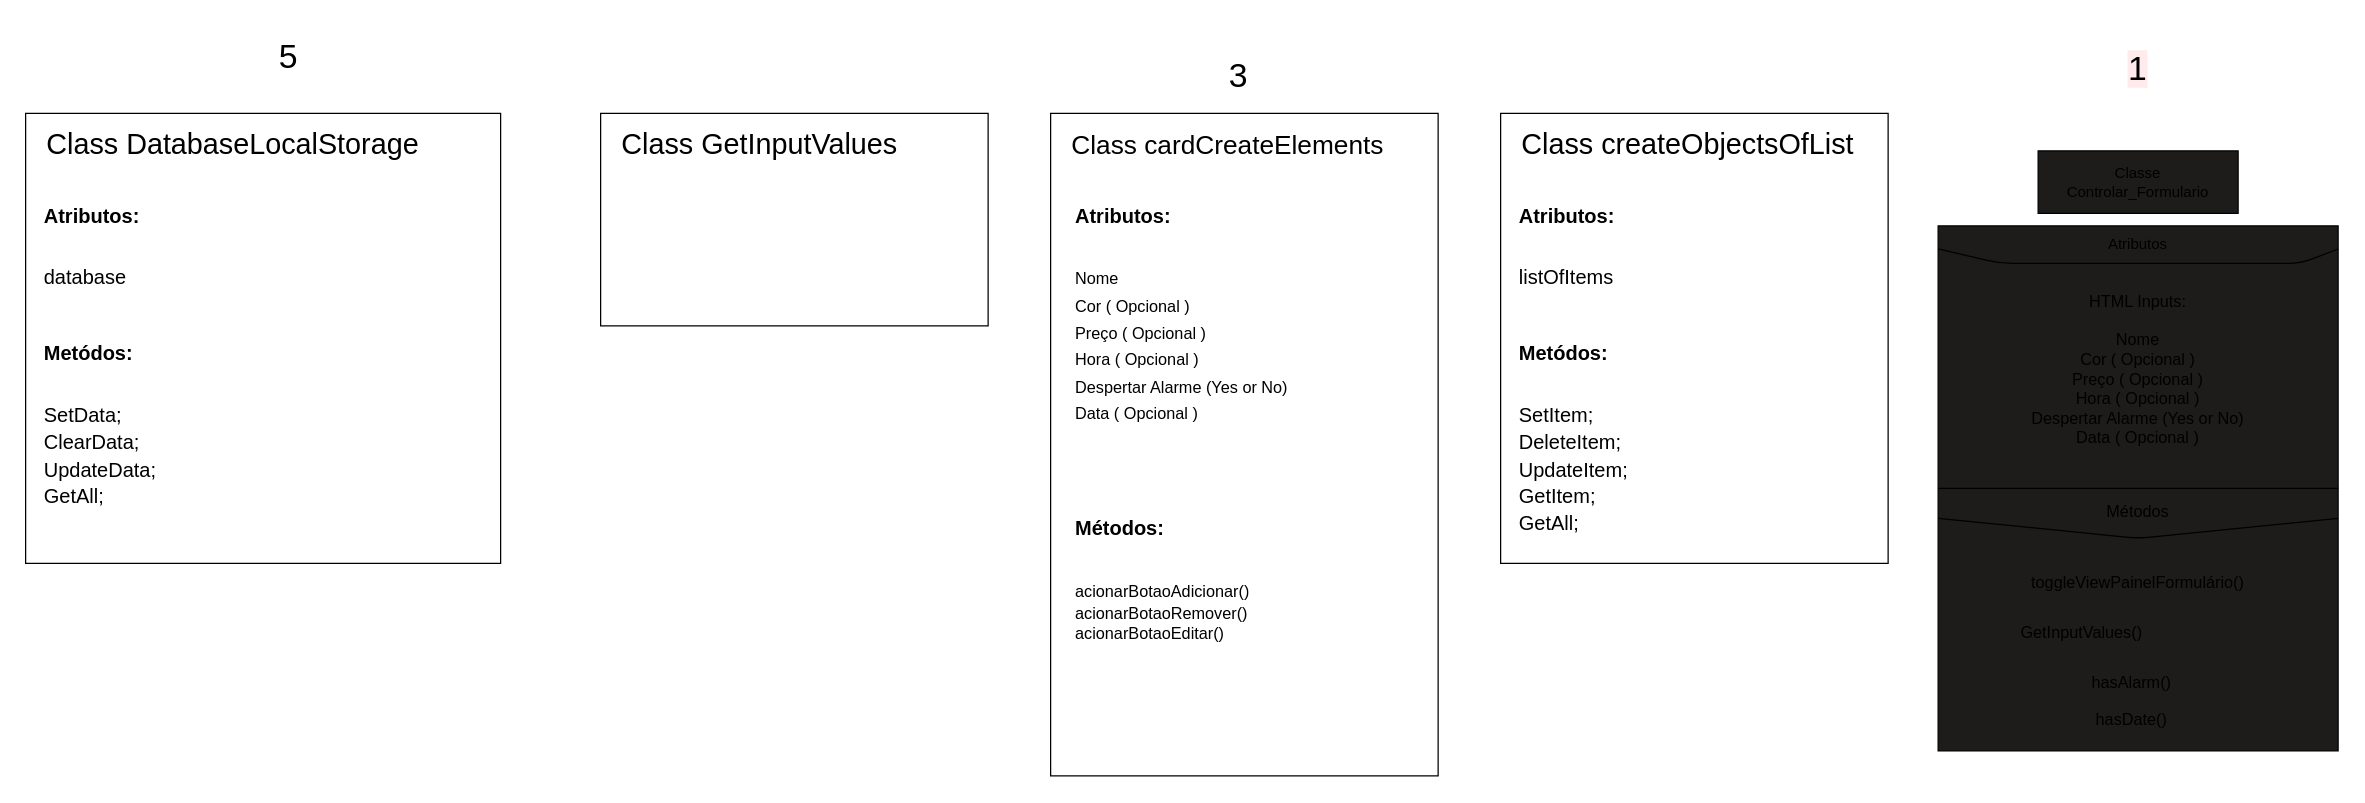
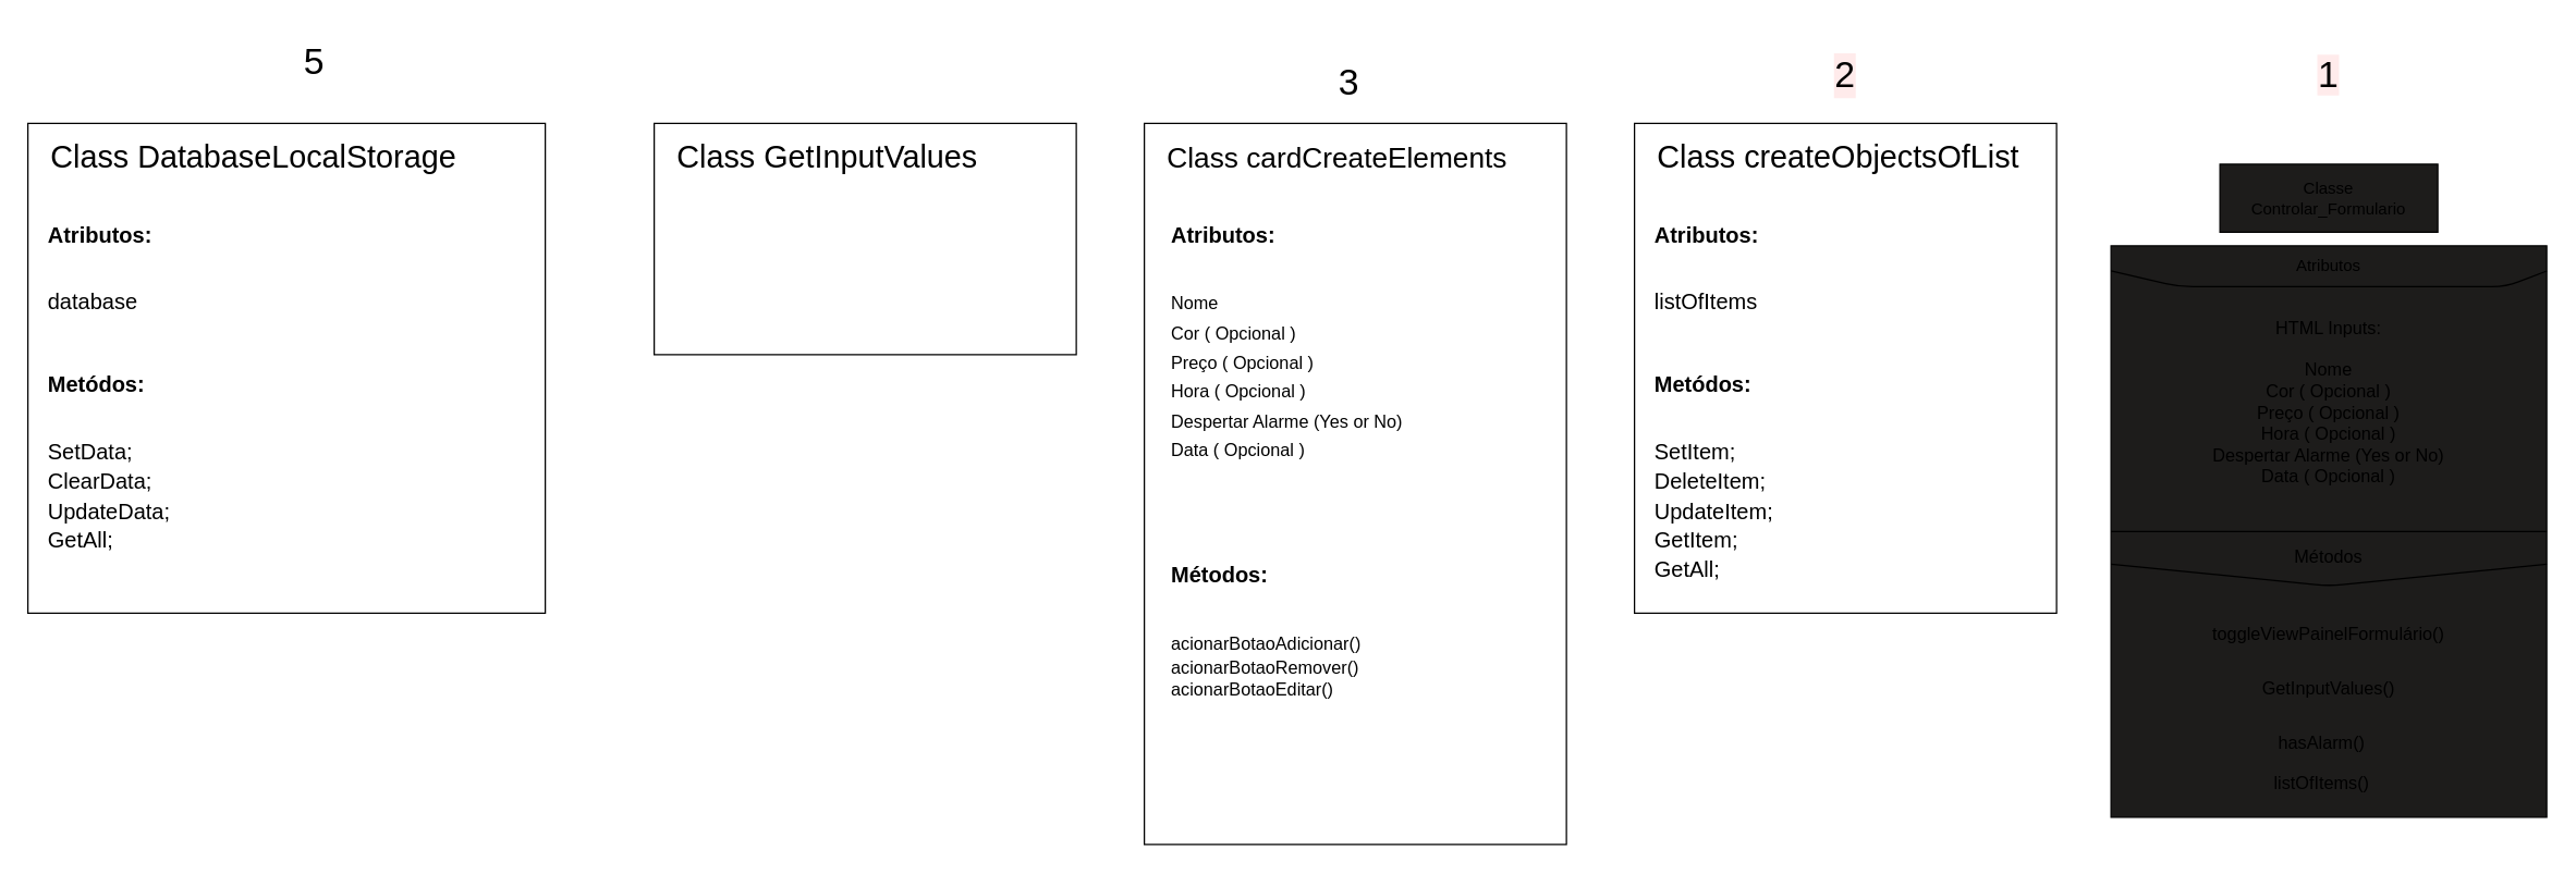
+ <mxCell id="30" value="2" style="text;html=1;strokeColor=none;fillColor=none;align=center;verticalAlign=middle;whiteSpace=wrap;rounded=0;labelBackgroundColor=#FFEBEB;fontSize=27;fontColor=#000000;" parent="1" vertex="1"><mxGeometry x="1325" y="40" width="60" height="30" as="geometry" /></mxCell>
- <mxCell id="14" value="GetInputValues()" style="text;html=1;strokeColor=none;fillColor=none;align=center;verticalAlign=middle;whiteSpace=wrap;rounded=0;fontSize=13;" parent="1" vertex="1"><mxGeometry x="1590" y="490" width="150" height="30" as="geometry" /></mxCell>
+ <mxCell id="14" value="GetInputValues()" style="text;html=1;strokeColor=none;fillColor=none;align=center;verticalAlign=middle;whiteSpace=wrap;rounded=0;fontSize=13;" parent="1" vertex="1"><mxGeometry x="1635" y="490" width="150" height="30" as="geometry" /></mxCell>
- <mxCell id="18" value="hasDate()" style="text;html=1;strokeColor=none;fillColor=none;align=center;verticalAlign=middle;whiteSpace=wrap;rounded=0;fontSize=13;" parent="1" vertex="1"><mxGeometry x="1650" y="560" width="110" height="30" as="geometry" /></mxCell>
+ <mxCell id="18" value="listOfItems()" style="text;html=1;strokeColor=none;fillColor=none;align=center;verticalAlign=middle;whiteSpace=wrap;rounded=0;fontSize=13;" parent="1" vertex="1"><mxGeometry x="1650" y="560" width="110" height="30" as="geometry" /></mxCell>
